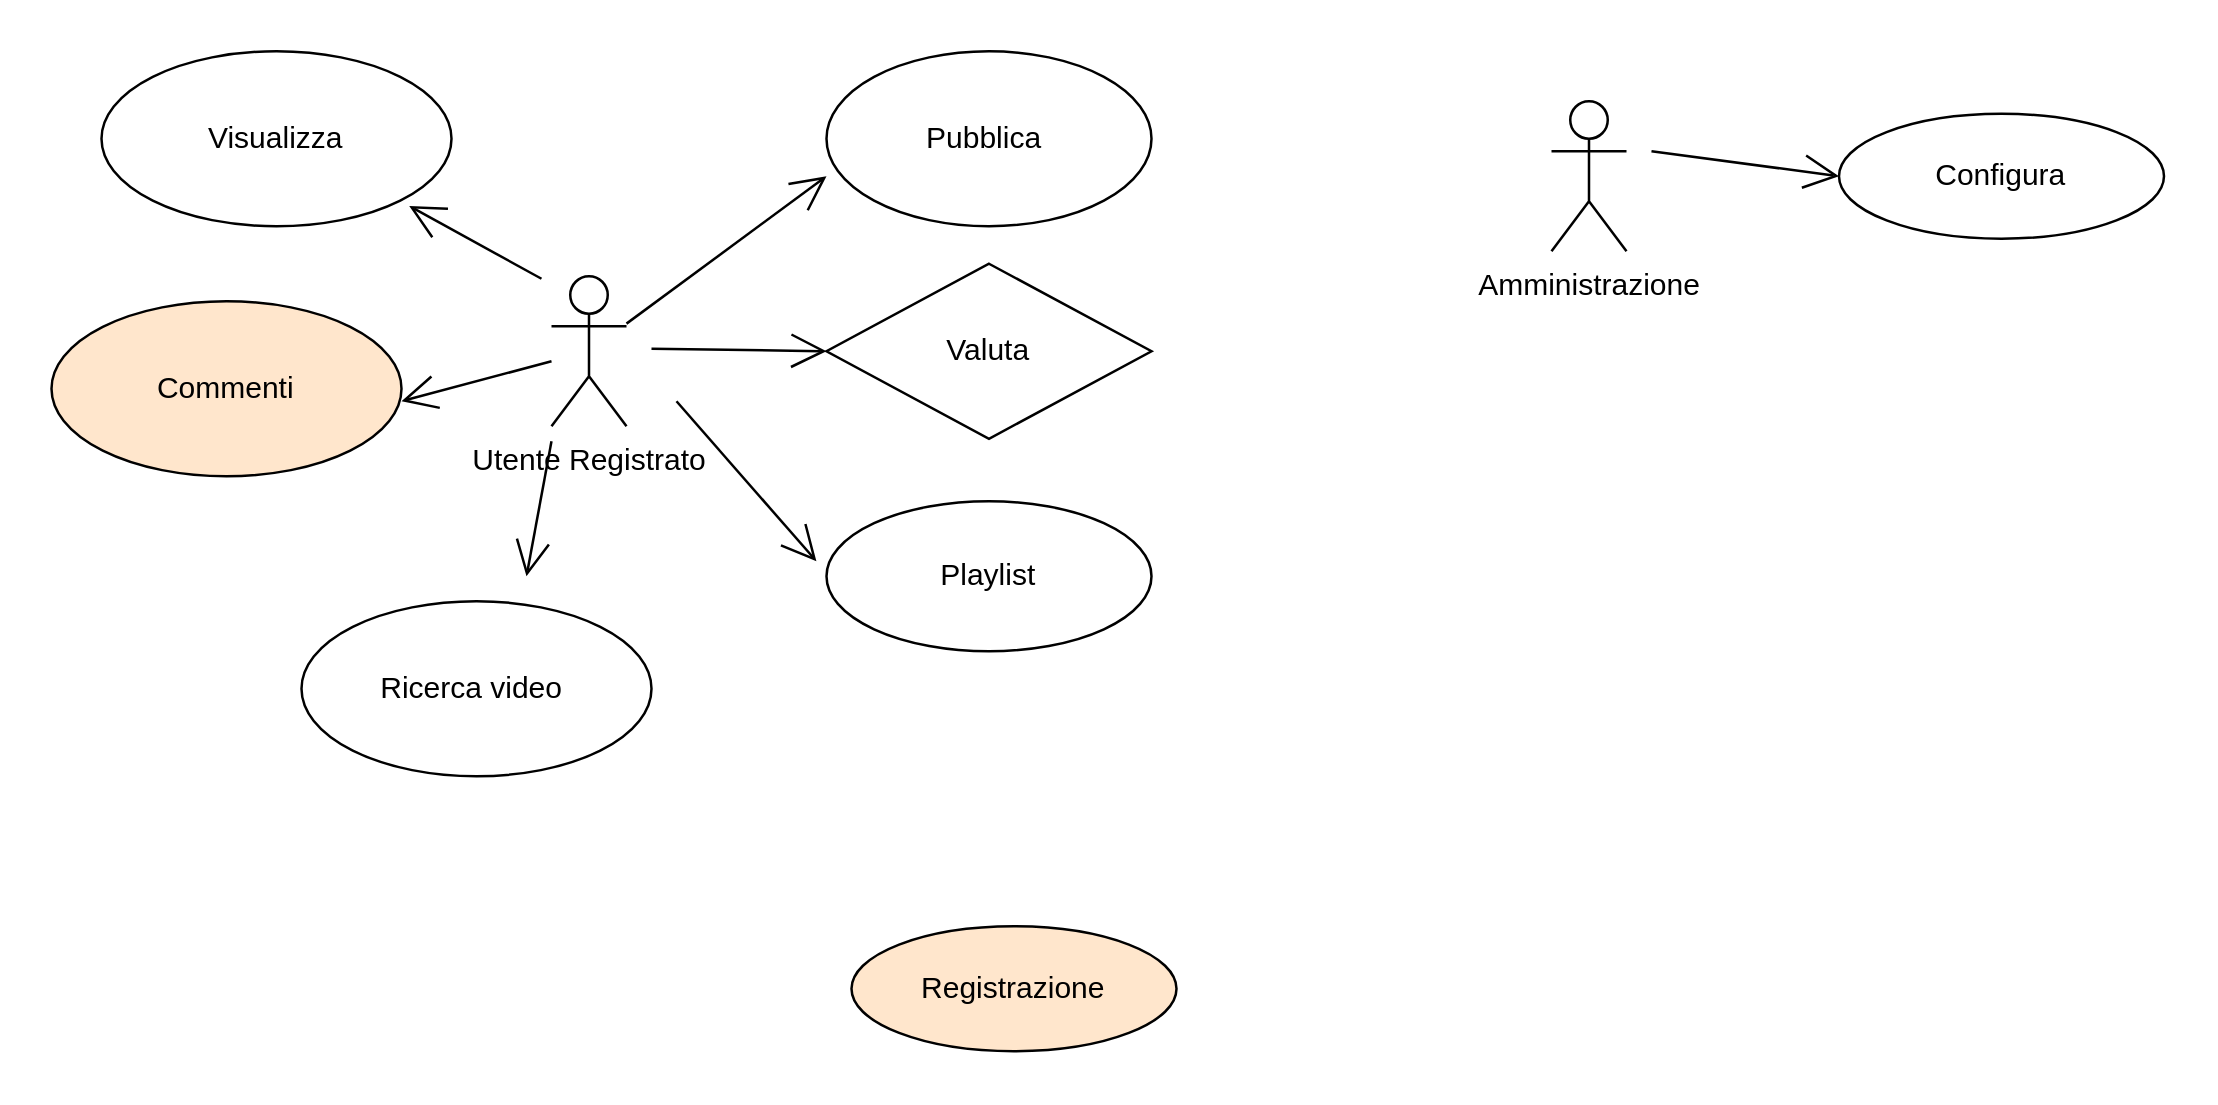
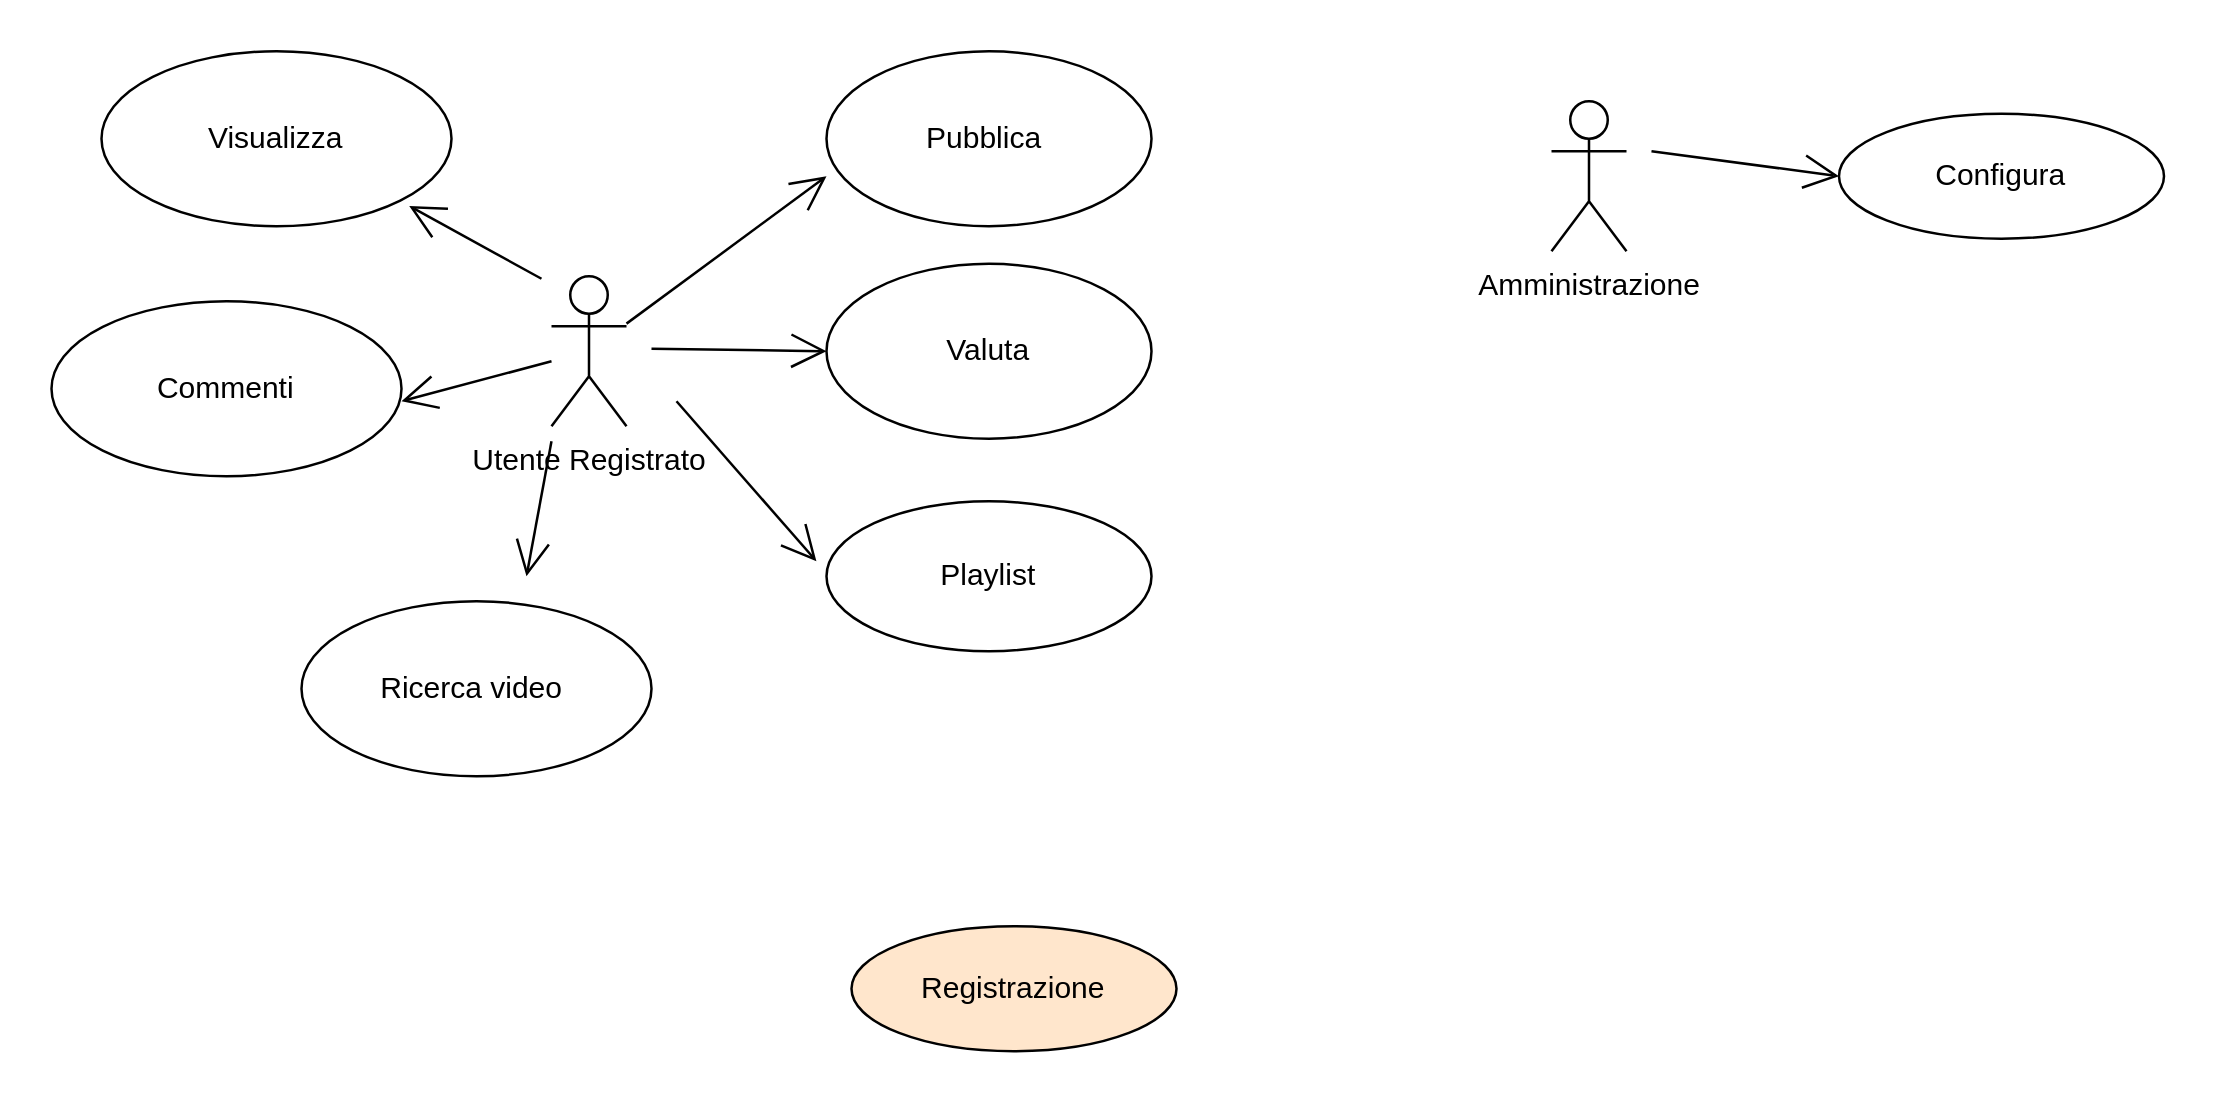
- <mxCell id="5" value="Valuta" style="rhombus;whiteSpace=wrap;html=1;" parent="1" vertex="1"><mxGeometry x="330" y="105" width="130" height="70" as="geometry" /></mxCell>
+ <mxCell id="5" value="Valuta" style="ellipse;whiteSpace=wrap;html=1;" parent="1" vertex="1"><mxGeometry x="330" y="105" width="130" height="70" as="geometry" /></mxCell>
- <mxCell id="10" value="Commenti" style="ellipse;whiteSpace=wrap;html=1;fillColor=#ffe6cc;" parent="1" vertex="1"><mxGeometry x="20" y="120" width="140" height="70" as="geometry" /></mxCell>
+ <mxCell id="10" value="Commenti" style="ellipse;whiteSpace=wrap;html=1;" parent="1" vertex="1"><mxGeometry x="20" y="120" width="140" height="70" as="geometry" /></mxCell>
